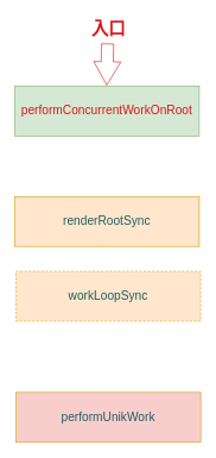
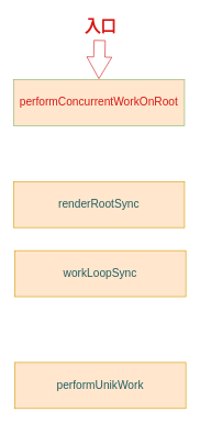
- <mxCell id="2" value="&lt;div class=&quot;lake-content&quot; style=&quot;font-size: 17px;&quot;&gt;&lt;span class=&quot;ne-text&quot; style=&quot;font-size: 17px;&quot;&gt;performConcurrentWorkOnRoot&lt;/span&gt;&lt;/div&gt;" style="rounded=0;whiteSpace=wrap;html=1;fillColor=#d5e8d4;strokeColor=#82b366;fontColor=#d81818;fontSize=17;" vertex="1" parent="1"><mxGeometry x="20" y="120" width="260" height="70" as="geometry" /></mxCell>
+ <mxCell id="2" value="&lt;div class=&quot;lake-content&quot; style=&quot;font-size: 17px;&quot;&gt;&lt;span class=&quot;ne-text&quot; style=&quot;font-size: 17px;&quot;&gt;performConcurrentWorkOnRoot&lt;/span&gt;&lt;/div&gt;" style="rounded=0;whiteSpace=wrap;html=1;fillColor=#ffe6cc;strokeColor=#82b366;fontColor=#d81818;fontSize=17;" vertex="1" parent="1"><mxGeometry x="20" y="120" width="260" height="70" as="geometry" /></mxCell>
- <mxCell id="6" value="&lt;div class=&quot;lake-content&quot; style=&quot;font-size: 17px;&quot;&gt;&lt;span class=&quot;ne-text&quot; style=&quot;font-size: 17px;&quot;&gt;workLoopSync&lt;/span&gt;&lt;/div&gt;" style="rounded=0;whiteSpace=wrap;html=1;fillColor=#ffe6cc;strokeColor=#d79b00;fontSize=17;fontColor=#225e63;dashed=1;" vertex="1" parent="1"><mxGeometry x="22" y="380" width="260" height="70" as="geometry" /></mxCell>
+ <mxCell id="6" value="&lt;div class=&quot;lake-content&quot; style=&quot;font-size: 17px;&quot;&gt;&lt;span class=&quot;ne-text&quot; style=&quot;font-size: 17px;&quot;&gt;workLoopSync&lt;/span&gt;&lt;/div&gt;" style="rounded=0;whiteSpace=wrap;html=1;fillColor=#ffe6cc;strokeColor=#d79b00;fontSize=17;fontColor=#225e63;" vertex="1" parent="1"><mxGeometry x="22" y="380" width="260" height="70" as="geometry" /></mxCell>
- <mxCell id="7" value="&lt;div class=&quot;lake-content&quot; style=&quot;font-size: 17px;&quot;&gt;&lt;span class=&quot;ne-text&quot; style=&quot;font-size: 17px;&quot;&gt;performUnikWork&lt;/span&gt;&lt;/div&gt;" style="rounded=0;whiteSpace=wrap;html=1;fillColor=#f8cecc;strokeColor=#d79b00;fontSize=17;fontColor=#225e63;" vertex="1" parent="1"><mxGeometry x="22" y="550" width="260" height="70" as="geometry" /></mxCell>
+ <mxCell id="7" value="&lt;div class=&quot;lake-content&quot; style=&quot;font-size: 17px;&quot;&gt;&lt;span class=&quot;ne-text&quot; style=&quot;font-size: 17px;&quot;&gt;performUnikWork&lt;/span&gt;&lt;/div&gt;" style="rounded=0;whiteSpace=wrap;html=1;fillColor=#ffe6cc;strokeColor=#d79b00;fontSize=17;fontColor=#225e63;" vertex="1" parent="1"><mxGeometry x="22" y="550" width="260" height="70" as="geometry" /></mxCell>
